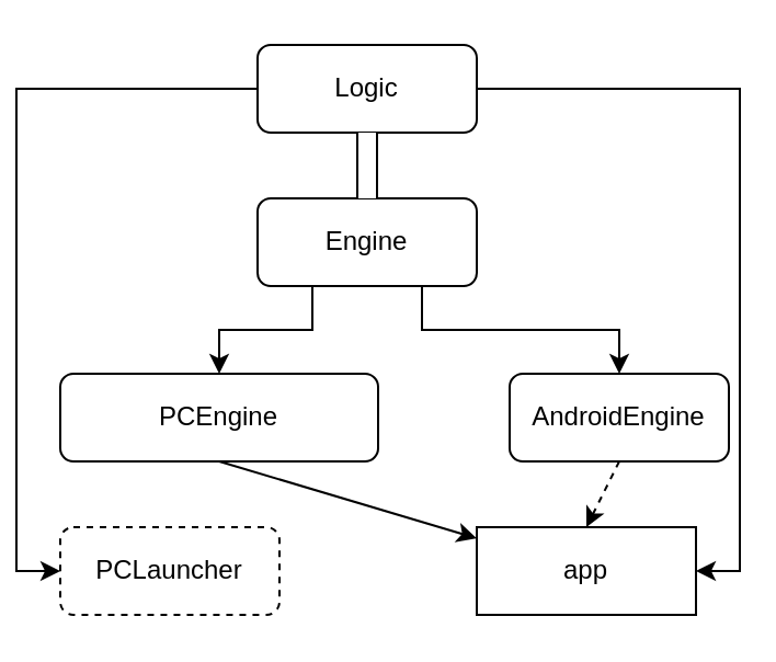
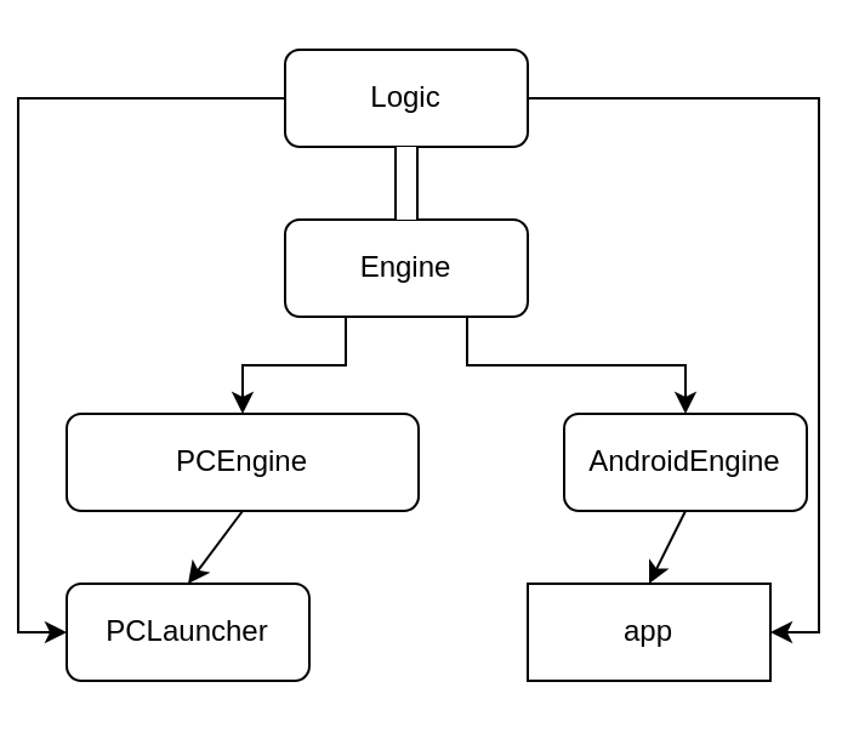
- <mxCell id="14" value="" style="endArrow=classic;html=1;rounded=0;entryX=0.5;entryY=0;entryDx=0;entryDy=0;exitX=0.5;exitY=1;exitDx=0;exitDy=0;dashed=1;" edge="1" parent="1" source="9" target="11"><mxGeometry width="50" height="50" relative="1" as="geometry"><mxPoint x="220" y="330" as="sourcePoint" /><mxPoint x="270" y="280" as="targetPoint" /></mxGeometry></mxCell>
+ <mxCell id="14" value="" style="endArrow=classic;html=1;rounded=0;entryX=0.5;entryY=0;entryDx=0;entryDy=0;exitX=0.5;exitY=1;exitDx=0;exitDy=0;" edge="1" parent="1" source="9" target="11"><mxGeometry width="50" height="50" relative="1" as="geometry"><mxPoint x="220" y="330" as="sourcePoint" /><mxPoint x="270" y="280" as="targetPoint" /></mxGeometry></mxCell>
- <mxCell id="13" value="" style="endArrow=classic;html=1;rounded=0;exitX=0.5;exitY=1;exitDx=0;exitDy=0;" edge="1" parent="1" source="8" target="11"><mxGeometry width="50" height="50" relative="1" as="geometry"><mxPoint x="220" y="330" as="sourcePoint" /><mxPoint x="270" y="280" as="targetPoint" /></mxGeometry></mxCell>
+ <mxCell id="13" value="" style="endArrow=classic;html=1;rounded=0;entryX=0.5;entryY=0;entryDx=0;entryDy=0;exitX=0.5;exitY=1;exitDx=0;exitDy=0;" edge="1" parent="1" source="8" target="10"><mxGeometry width="50" height="50" relative="1" as="geometry"><mxPoint x="220" y="330" as="sourcePoint" /><mxPoint x="270" y="280" as="targetPoint" /></mxGeometry></mxCell>
- <mxCell id="10" value="PCLauncher" style="rounded=1;whiteSpace=wrap;html=1;dashed=1;" vertex="1" parent="1"><mxGeometry x="20" y="240" width="100" height="40" as="geometry" /></mxCell>
+ <mxCell id="10" value="PCLauncher" style="rounded=1;whiteSpace=wrap;html=1;" vertex="1" parent="1"><mxGeometry x="20" y="240" width="100" height="40" as="geometry" /></mxCell>
